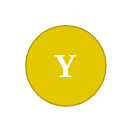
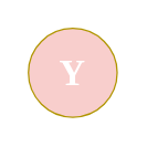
- <mxCell id="2" value="&lt;font style=&quot;font-size: 26px&quot; face=&quot;Verdana&quot;&gt;&lt;b&gt;Y&lt;/b&gt;&lt;/font&gt;" style="ellipse;whiteSpace=wrap;html=1;aspect=fixed;fillColor=#e3c800;strokeColor=#B09500;fontColor=#ffffff;direction=south;" parent="1" vertex="1"><mxGeometry width="64" height="64" as="geometry" x="20" y="20" /></mxCell>
+ <mxCell id="2" value="&lt;font style=&quot;font-size: 26px&quot; face=&quot;Verdana&quot;&gt;&lt;b&gt;Y&lt;/b&gt;&lt;/font&gt;" style="ellipse;whiteSpace=wrap;html=1;aspect=fixed;fillColor=#f8cecc;strokeColor=#B09500;fontColor=#ffffff;direction=south;" parent="1" vertex="1"><mxGeometry width="64" height="64" as="geometry" x="20" y="20" /></mxCell>
